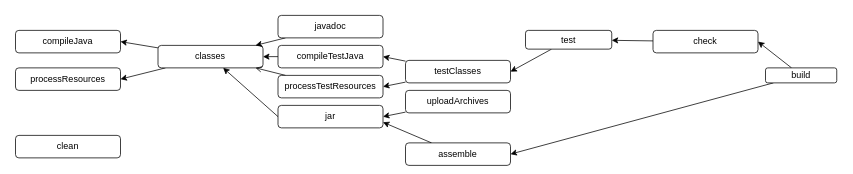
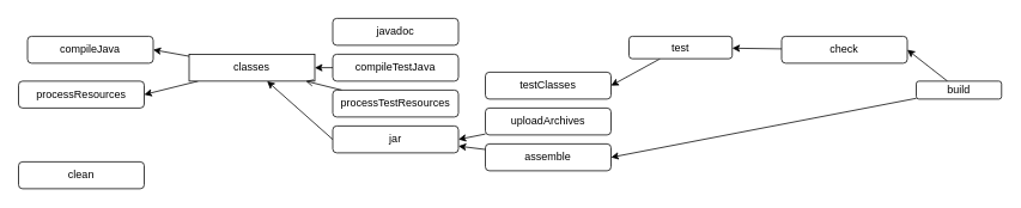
- <mxCell id="2" value="compileJava" style="rounded=1;whiteSpace=wrap;html=1;" vertex="1" parent="1"><mxGeometry x="20" y="40" width="140" height="30" as="geometry" /></mxCell>
+ <mxCell id="2" value="compileJava" style="rounded=1;whiteSpace=wrap;html=1;" vertex="1" parent="1"><mxGeometry x="30" y="40" width="140" height="30" as="geometry" /></mxCell>
- <mxCell id="7" style="edgeStyle=none;rounded=0;orthogonalLoop=1;jettySize=auto;html=1;" edge="1" parent="1" source="8" target="6"><mxGeometry relative="1" as="geometry" /></mxCell>
- <mxCell id="6" value="classes" style="rounded=1;whiteSpace=wrap;html=1;" vertex="1" parent="1"><mxGeometry x="210" y="60" width="140" height="30" as="geometry" /></mxCell>
+ <mxCell id="6" value="classes" style="whiteSpace=wrap;html=1;rounded=0;" vertex="1" parent="1"><mxGeometry x="210" y="60" width="140" height="30" as="geometry" /></mxCell>
- <mxCell id="15" style="edgeStyle=none;rounded=0;orthogonalLoop=1;jettySize=auto;html=1;entryX=1;entryY=0.5;entryDx=0;entryDy=0;" edge="1" parent="1" source="17" target="10"><mxGeometry relative="1" as="geometry" /></mxCell>
- <mxCell id="16" style="edgeStyle=none;rounded=0;orthogonalLoop=1;jettySize=auto;html=1;entryX=1;entryY=0.5;entryDx=0;entryDy=0;" edge="1" parent="1" source="17" target="12"><mxGeometry relative="1" as="geometry" /></mxCell>
- <mxCell id="21" value="assemble" style="rounded=1;whiteSpace=wrap;html=1;" vertex="1" parent="1"><mxGeometry x="540" y="190" width="140" height="30" as="geometry" /></mxCell>
+ <mxCell id="21" value="assemble" style="rounded=1;whiteSpace=wrap;html=1;" vertex="1" parent="1"><mxGeometry x="540" y="160" width="140" height="30" as="geometry" /></mxCell>
